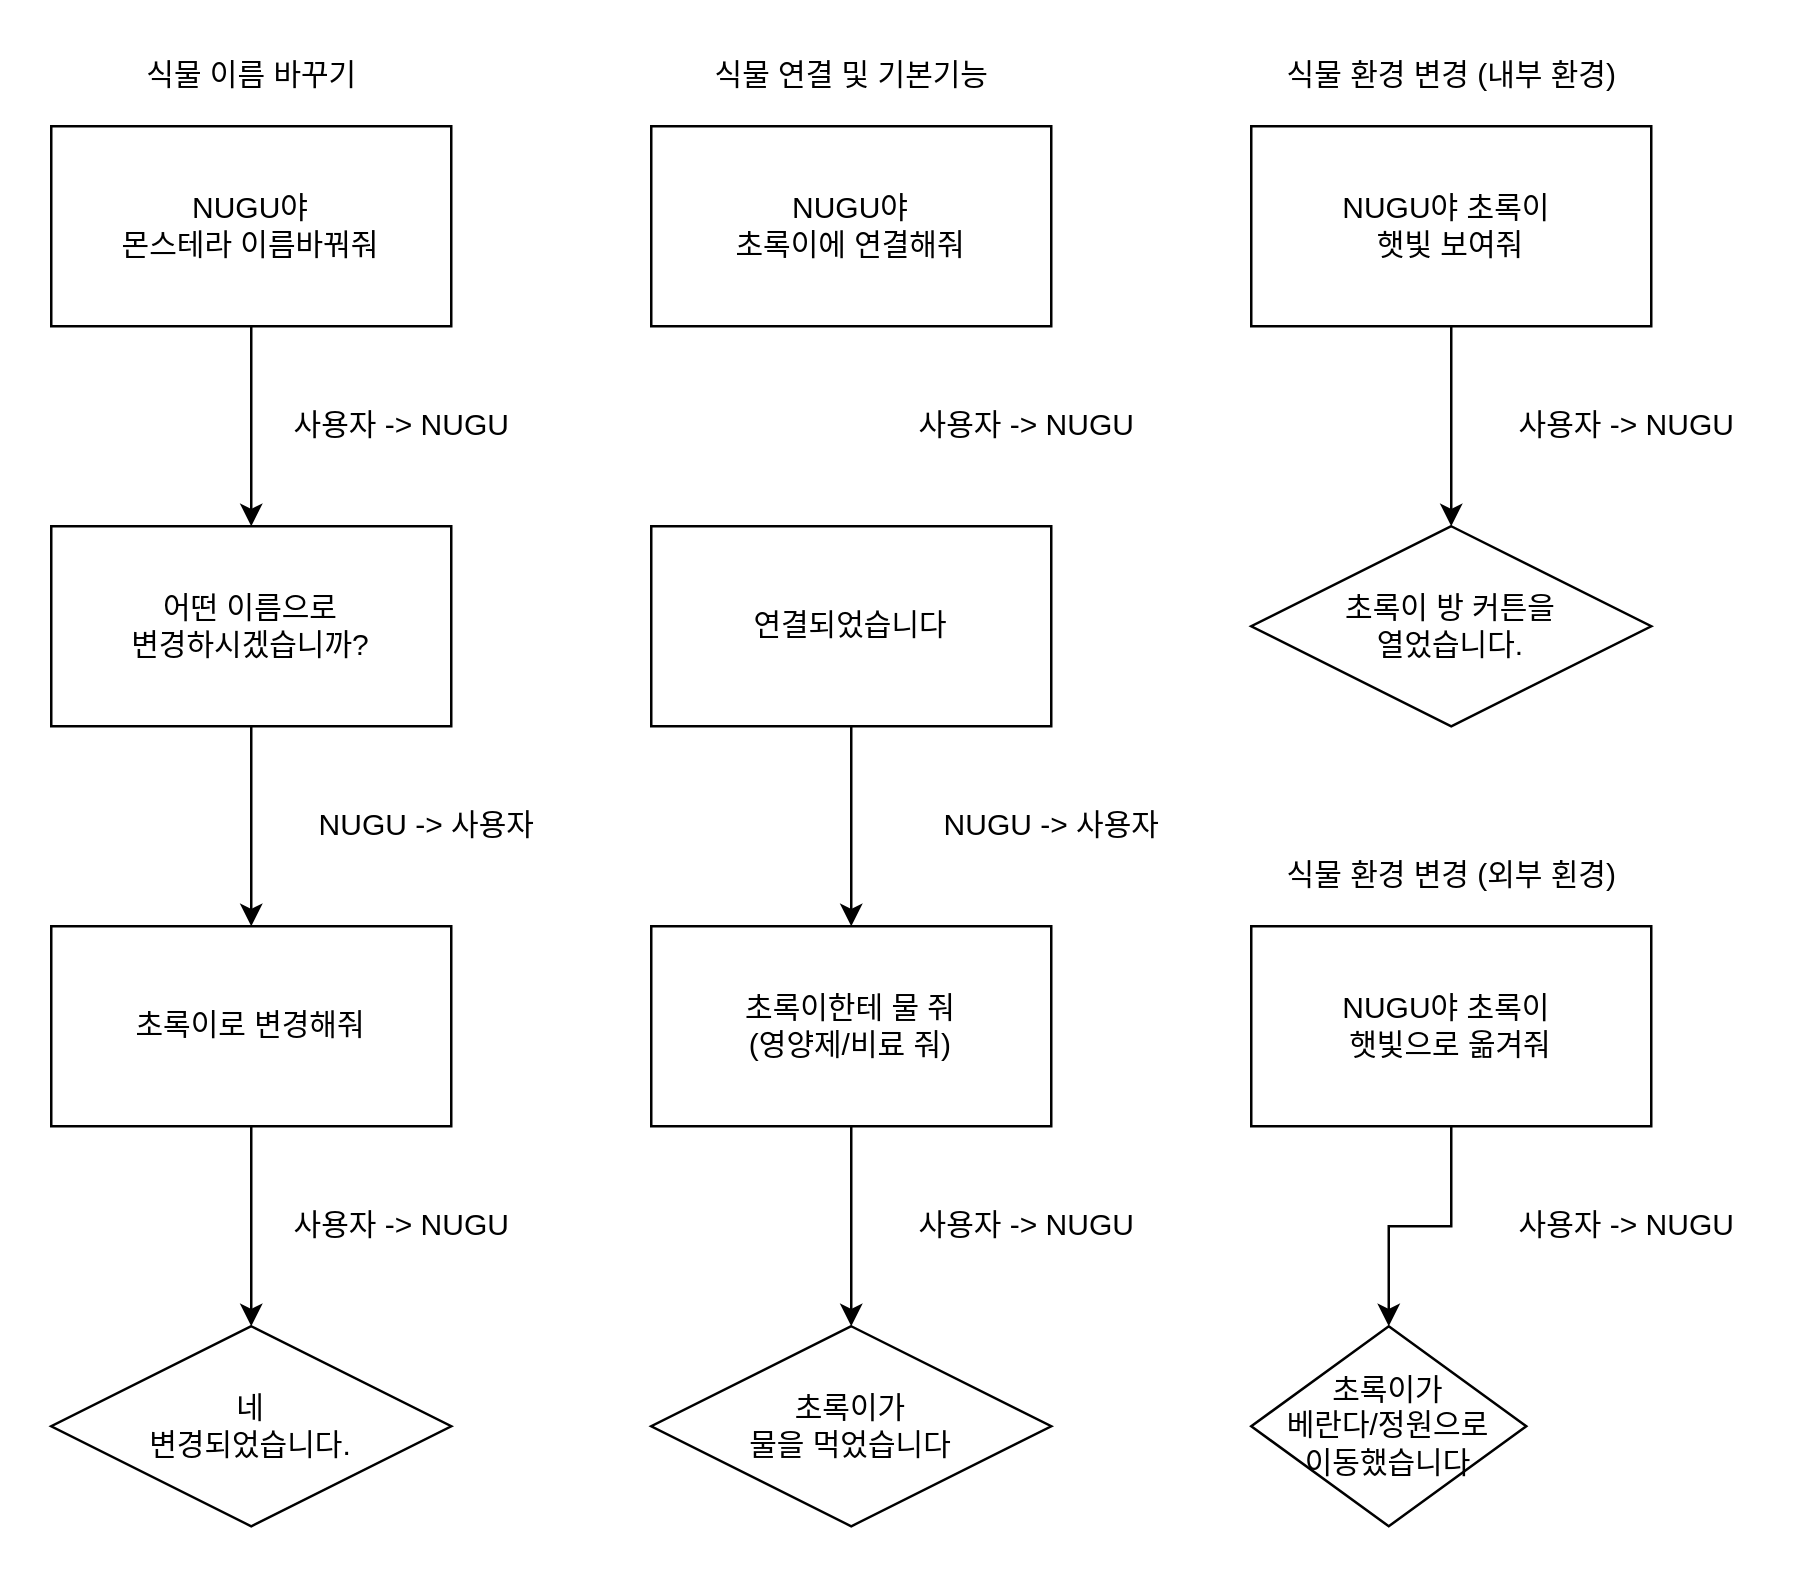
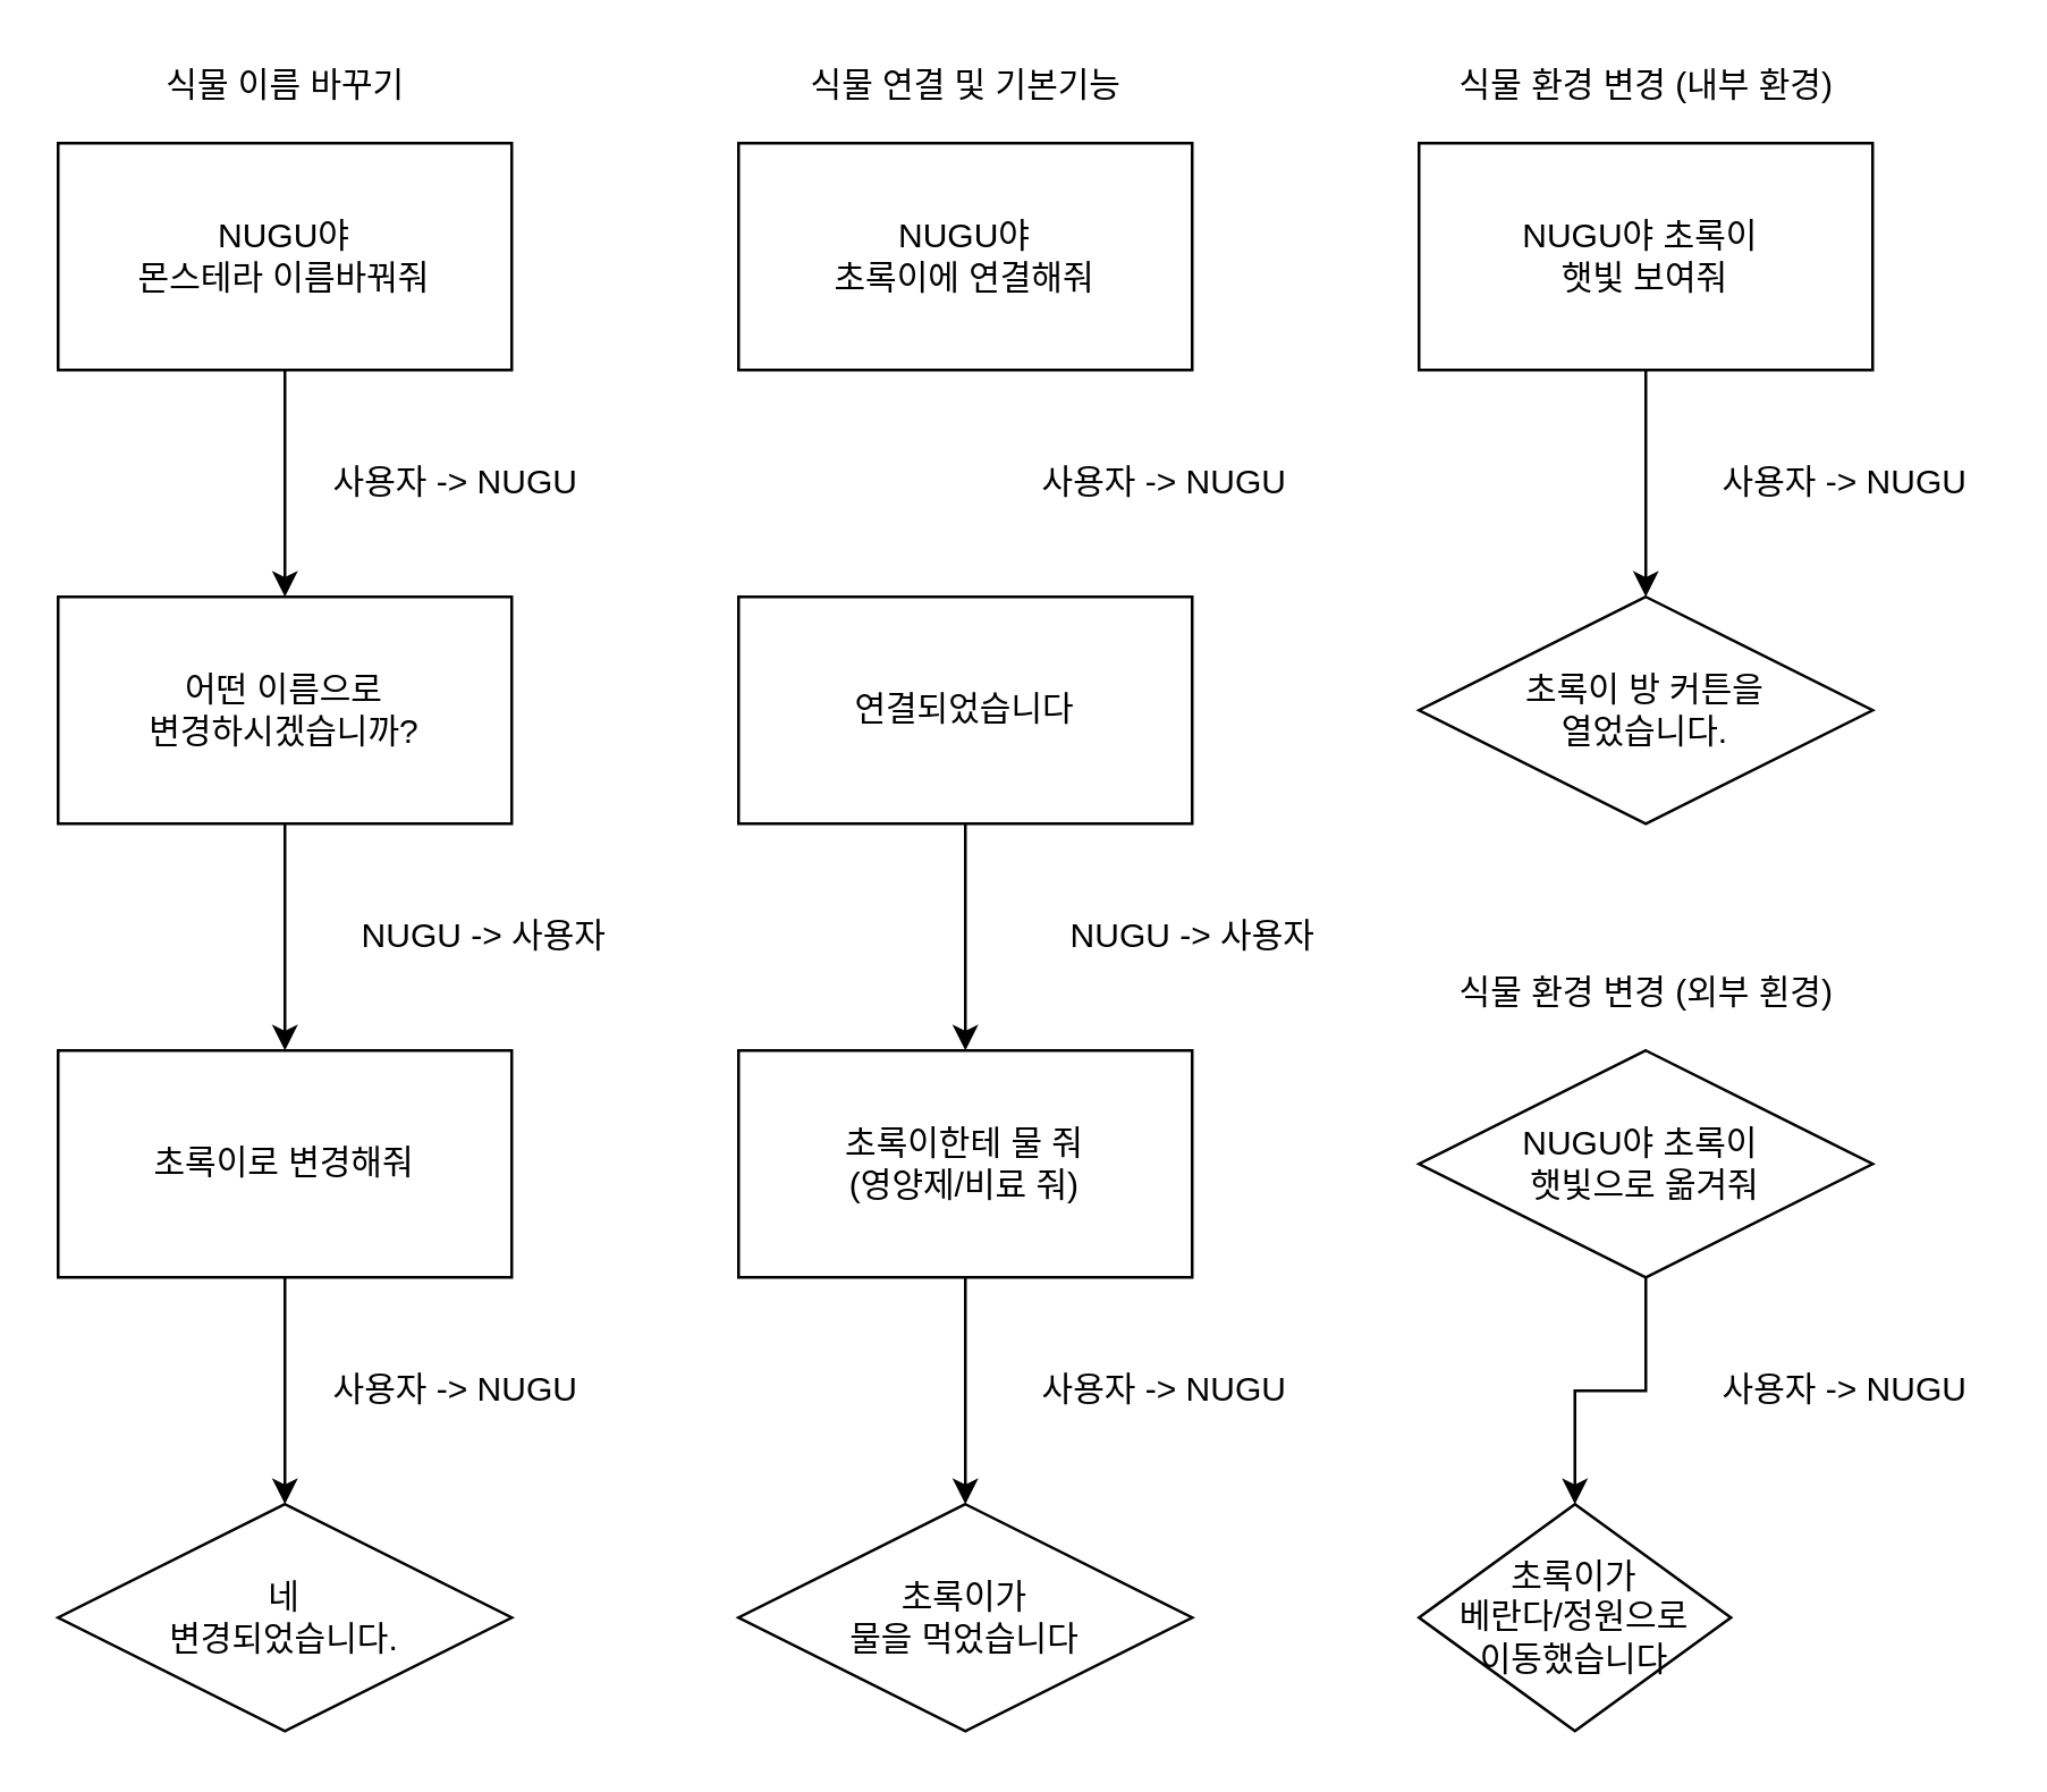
- <mxCell id="18" value="NUGU야 초록이&amp;nbsp;&lt;br&gt;햇빛으로 옮겨줘" style="rounded=1;whiteSpace=wrap;html=1;arcSize=0;" parent="1" vertex="1"><mxGeometry x="500" y="370" width="160" height="80" as="geometry" /></mxCell>
+ <mxCell id="18" value="NUGU야 초록이&amp;nbsp;&lt;br&gt;햇빛으로 옮겨줘" style="rhombus;whiteSpace=wrap;html=1;arcSize=0;" parent="1" vertex="1"><mxGeometry x="500" y="370" width="160" height="80" as="geometry" /></mxCell>
